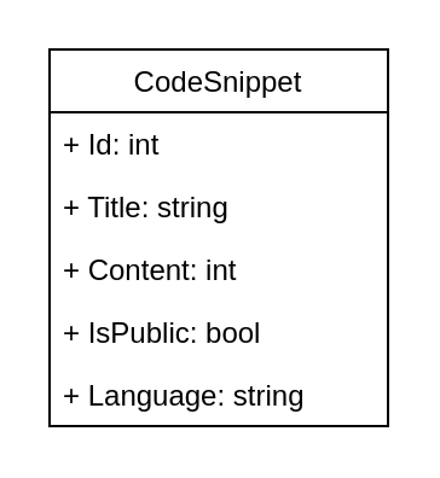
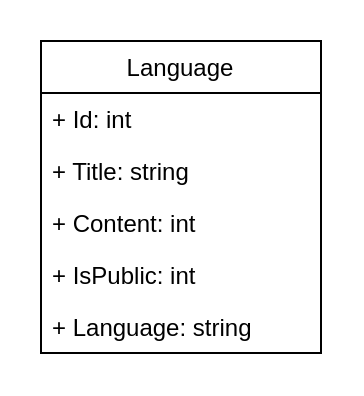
- <mxCell id="2" value="CodeSnippet" style="swimlane;fontStyle=0;childLayout=stackLayout;horizontal=1;startSize=26;fillColor=none;horizontalStack=0;resizeParent=1;resizeParentMax=0;resizeLast=0;collapsible=1;marginBottom=0;" parent="1" vertex="1"><mxGeometry x="20" y="20" width="140" height="156" as="geometry" /></mxCell>
+ <mxCell id="2" value="Language" style="swimlane;fontStyle=0;childLayout=stackLayout;horizontal=1;startSize=26;fillColor=none;horizontalStack=0;resizeParent=1;resizeParentMax=0;resizeLast=0;collapsible=1;marginBottom=0;" parent="1" vertex="1"><mxGeometry x="20" y="20" width="140" height="156" as="geometry" /></mxCell>
- <mxCell id="6" value="+ IsPublic: bool" style="text;strokeColor=none;fillColor=none;align=left;verticalAlign=top;spacingLeft=4;spacingRight=4;overflow=hidden;rotatable=0;points=[[0,0.5],[1,0.5]];portConstraint=eastwest;" parent="2" vertex="1"><mxGeometry y="104" width="140" height="26" as="geometry" /></mxCell>
+ <mxCell id="6" value="+ IsPublic: int" style="text;strokeColor=none;fillColor=none;align=left;verticalAlign=top;spacingLeft=4;spacingRight=4;overflow=hidden;rotatable=0;points=[[0,0.5],[1,0.5]];portConstraint=eastwest;" parent="2" vertex="1"><mxGeometry y="104" width="140" height="26" as="geometry" /></mxCell>
